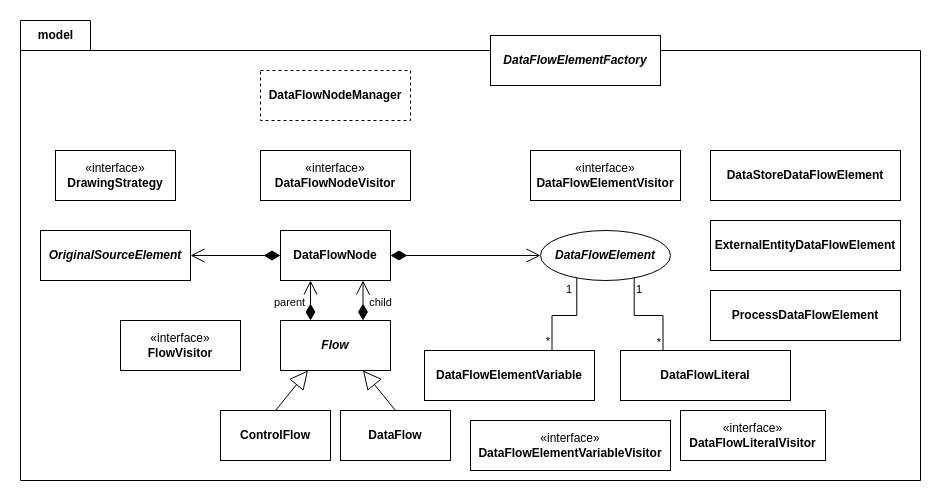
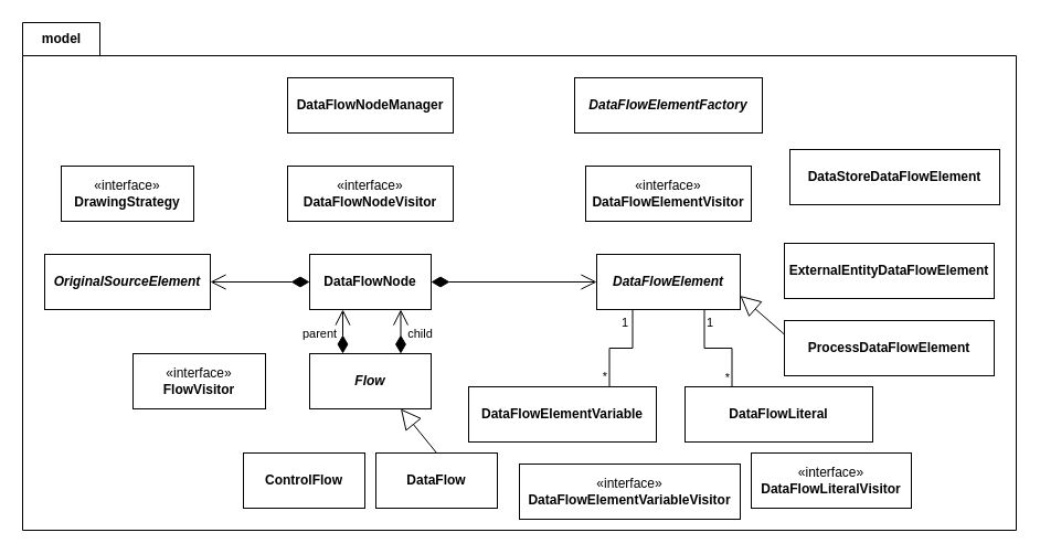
- <mxCell id="4" value="&lt;i&gt;&lt;b&gt;DataFlowElementFactory&lt;/b&gt;&lt;/i&gt;" style="html=1;whiteSpace=wrap;" vertex="1" parent="1"><mxGeometry x="490" y="35" width="170" height="50" as="geometry" /></mxCell>
+ <mxCell id="4" value="&lt;i&gt;&lt;b&gt;DataFlowElementFactory&lt;/b&gt;&lt;/i&gt;" style="html=1;whiteSpace=wrap;" vertex="1" parent="1"><mxGeometry x="520" y="70" width="170" height="50" as="geometry" /></mxCell>
- <mxCell id="3" value="&lt;b&gt;DataFlowNodeManager&lt;/b&gt;" style="html=1;whiteSpace=wrap;dashed=1;" vertex="1" parent="1"><mxGeometry x="260" y="70" width="150" height="50" as="geometry" /></mxCell>
+ <mxCell id="3" value="&lt;b&gt;DataFlowNodeManager&lt;/b&gt;" style="html=1;whiteSpace=wrap;" vertex="1" parent="1"><mxGeometry x="260" y="70" width="150" height="50" as="geometry" /></mxCell>
- <mxCell id="18" value="&lt;b&gt;DataStoreDataFlowElement&lt;/b&gt;" style="html=1;whiteSpace=wrap;" vertex="1" parent="1"><mxGeometry x="710" y="150" width="190" height="50" as="geometry" /></mxCell>
+ <mxCell id="18" value="&lt;b&gt;DataStoreDataFlowElement&lt;/b&gt;" style="html=1;whiteSpace=wrap;" vertex="1" parent="1"><mxGeometry x="715" y="135" width="190" height="50" as="geometry" /></mxCell>
- <mxCell id="7" value="&lt;i&gt;&lt;b&gt;DataFlowElement&lt;/b&gt;&lt;/i&gt;" style="ellipse;html=1;whiteSpace=wrap;" vertex="1" parent="1"><mxGeometry x="540" y="230" width="130" height="50" as="geometry" /></mxCell>
+ <mxCell id="7" value="&lt;i&gt;&lt;b&gt;DataFlowElement&lt;/b&gt;&lt;/i&gt;" style="html=1;whiteSpace=wrap;" vertex="1" parent="1"><mxGeometry x="540" y="230" width="130" height="50" as="geometry" /></mxCell>
+ <mxCell id="19" value="" style="endArrow=block;endSize=16;endFill=0;html=1;rounded=0;exitX=0;exitY=0.25;exitDx=0;exitDy=0;entryX=1;entryY=0.75;entryDx=0;entryDy=0;" edge="1" parent="1" source="16" target="7"><mxGeometry width="160" relative="1" as="geometry"><mxPoint x="500" y="290" as="sourcePoint" /><mxPoint x="660" y="290" as="targetPoint" /></mxGeometry></mxCell>
- <mxCell id="30" value="" style="endArrow=block;endSize=16;endFill=0;html=1;rounded=0;exitX=0.5;exitY=0;exitDx=0;exitDy=0;entryX=0.25;entryY=1;entryDx=0;entryDy=0;" edge="1" parent="1" source="28" target="20"><mxGeometry width="160" relative="1" as="geometry"><mxPoint x="440" y="350" as="sourcePoint" /><mxPoint x="600" y="350" as="targetPoint" /></mxGeometry></mxCell>
